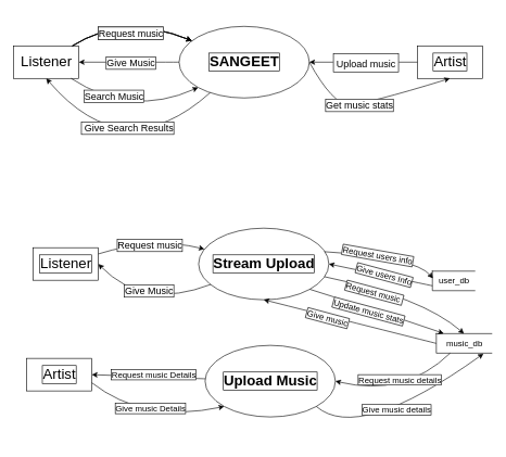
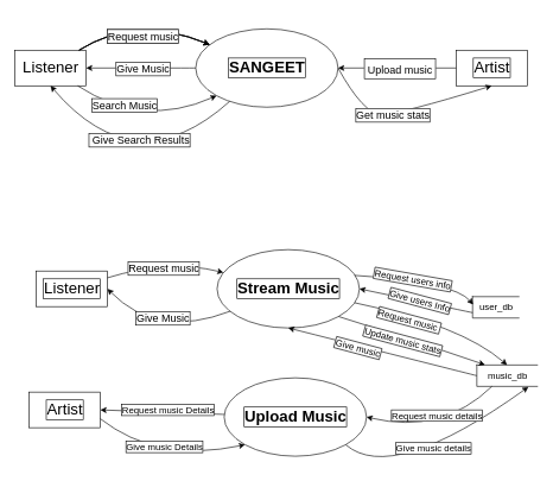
- <mxCell id="25" value="&lt;font style=&quot;font-size: 22px;&quot;&gt;&lt;b&gt;Stream Upload&lt;/b&gt;&lt;/font&gt;" style="shape=ellipse;html=1;dashed=0;whitespace=wrap;perimeter=ellipsePerimeter;labelBackgroundColor=#FFFFFF;fontColor=#000000;labelBorderColor=default;fillColor=none;strokeColor=#000000;" vertex="1" parent="1"><mxGeometry x="304" y="350" width="200" height="110" as="geometry" /></mxCell>
+ <mxCell id="25" value="&lt;font style=&quot;font-size: 22px;&quot;&gt;&lt;b&gt;Stream Music&lt;/b&gt;&lt;/font&gt;" style="shape=ellipse;html=1;dashed=0;whitespace=wrap;perimeter=ellipsePerimeter;labelBackgroundColor=#FFFFFF;fontColor=#000000;labelBorderColor=default;fillColor=none;strokeColor=#000000;" vertex="1" parent="1"><mxGeometry x="304" y="350" width="200" height="110" as="geometry" /></mxCell>
